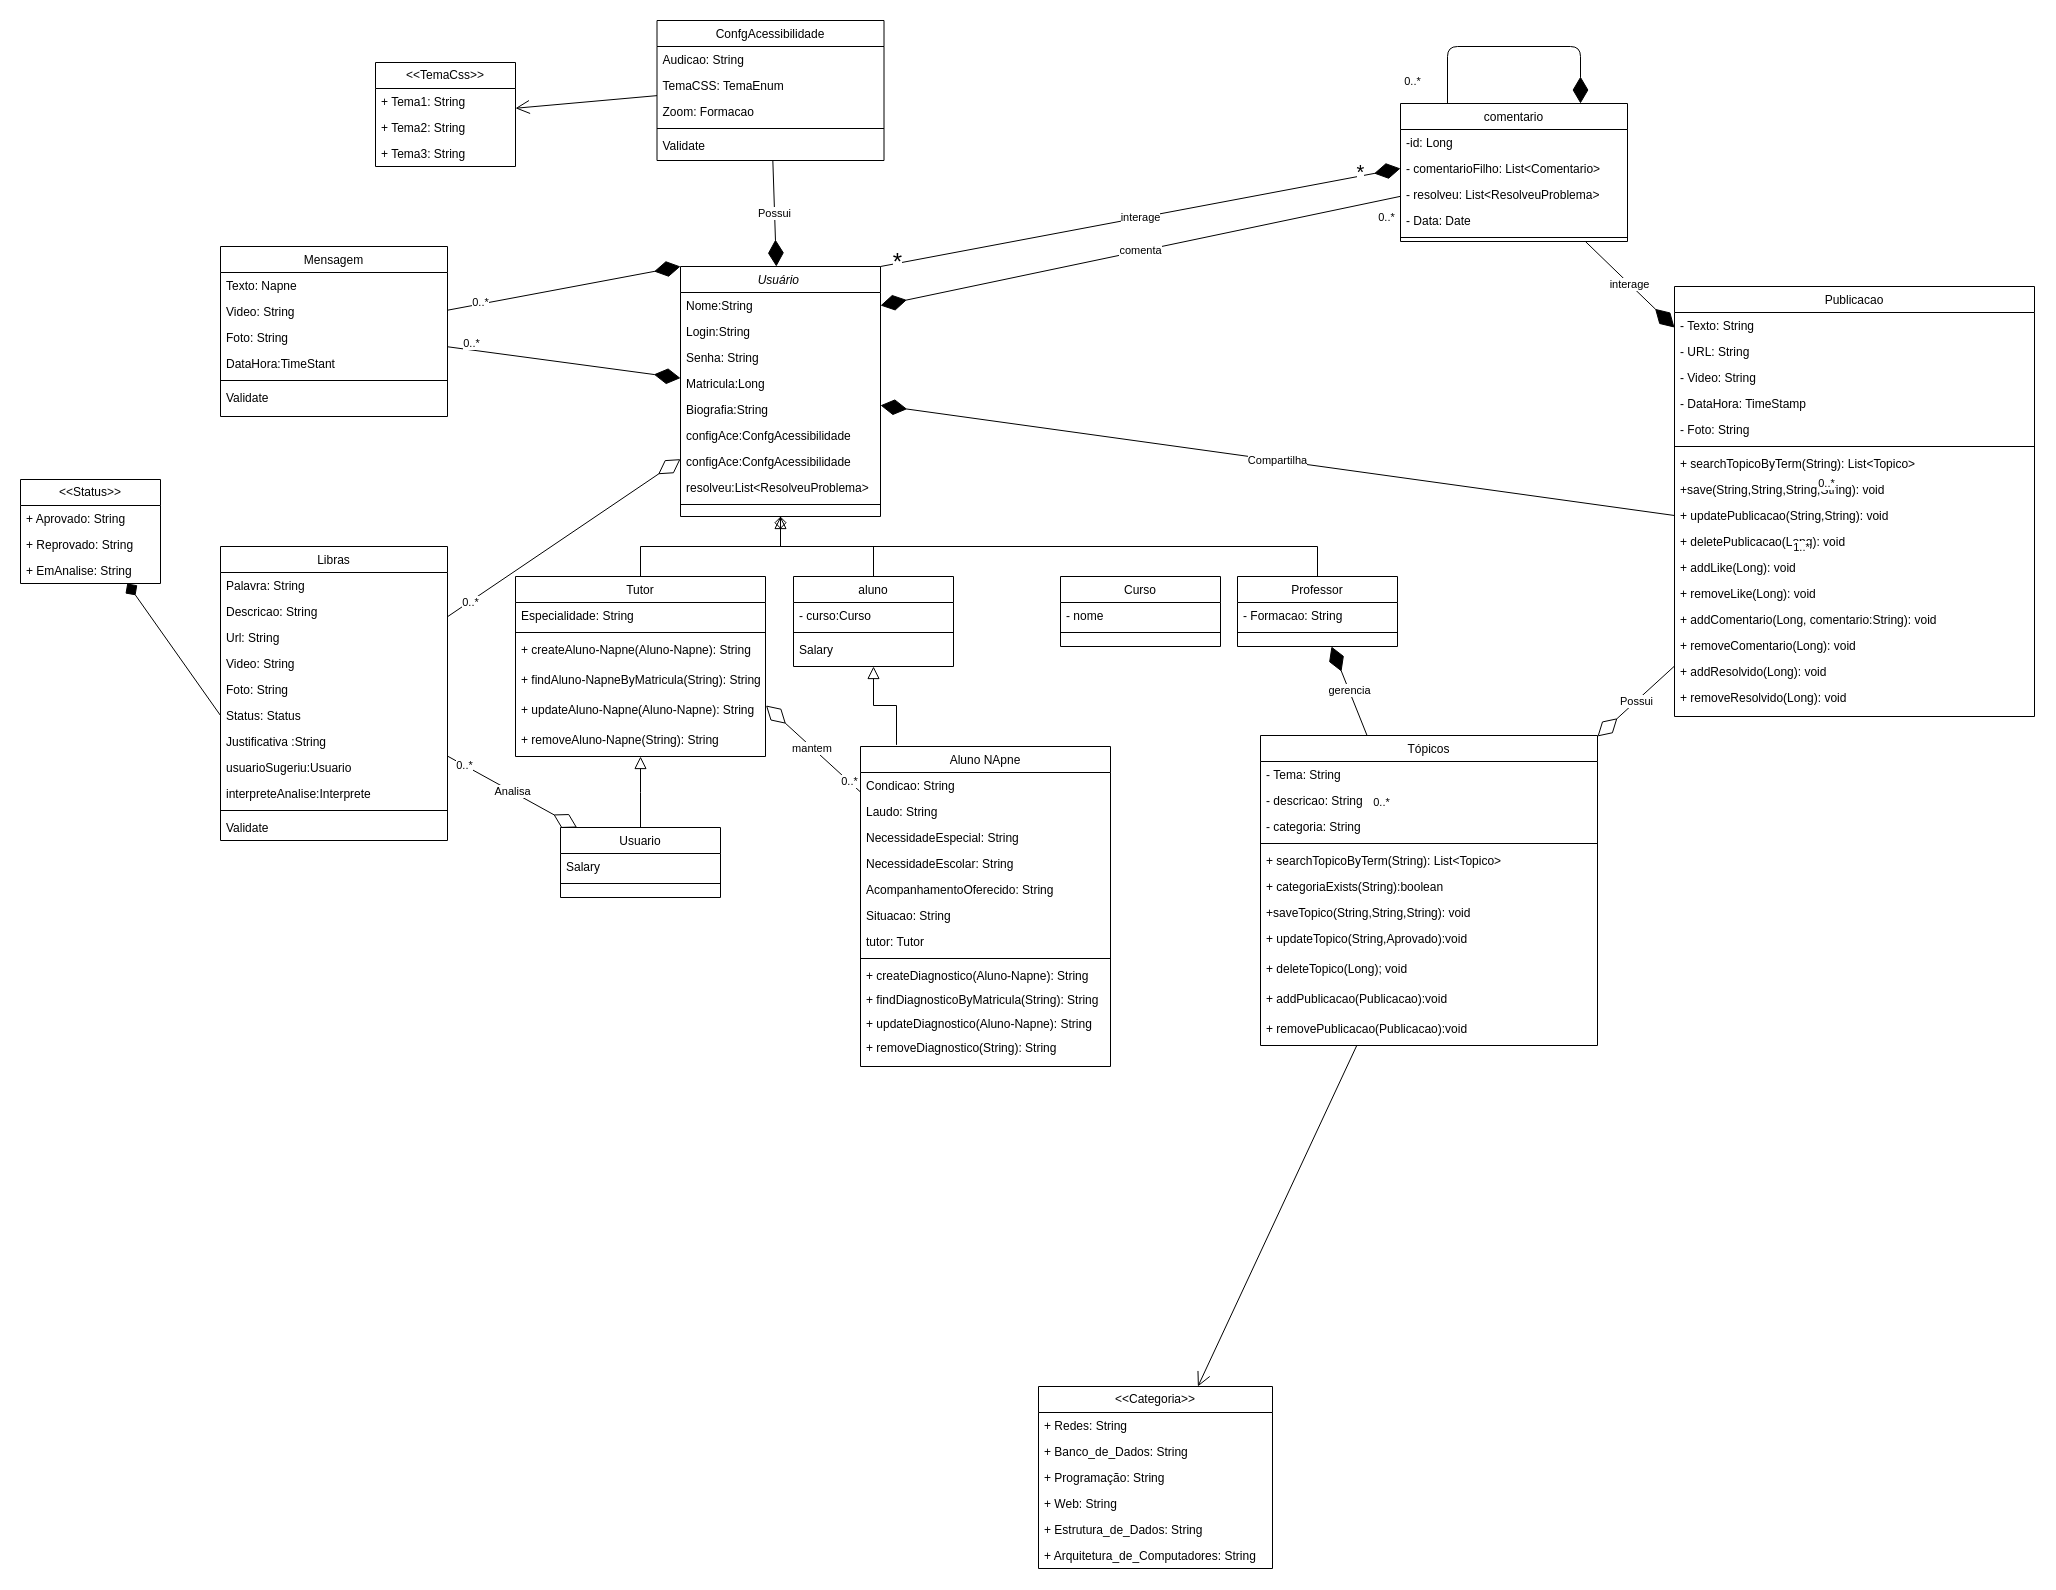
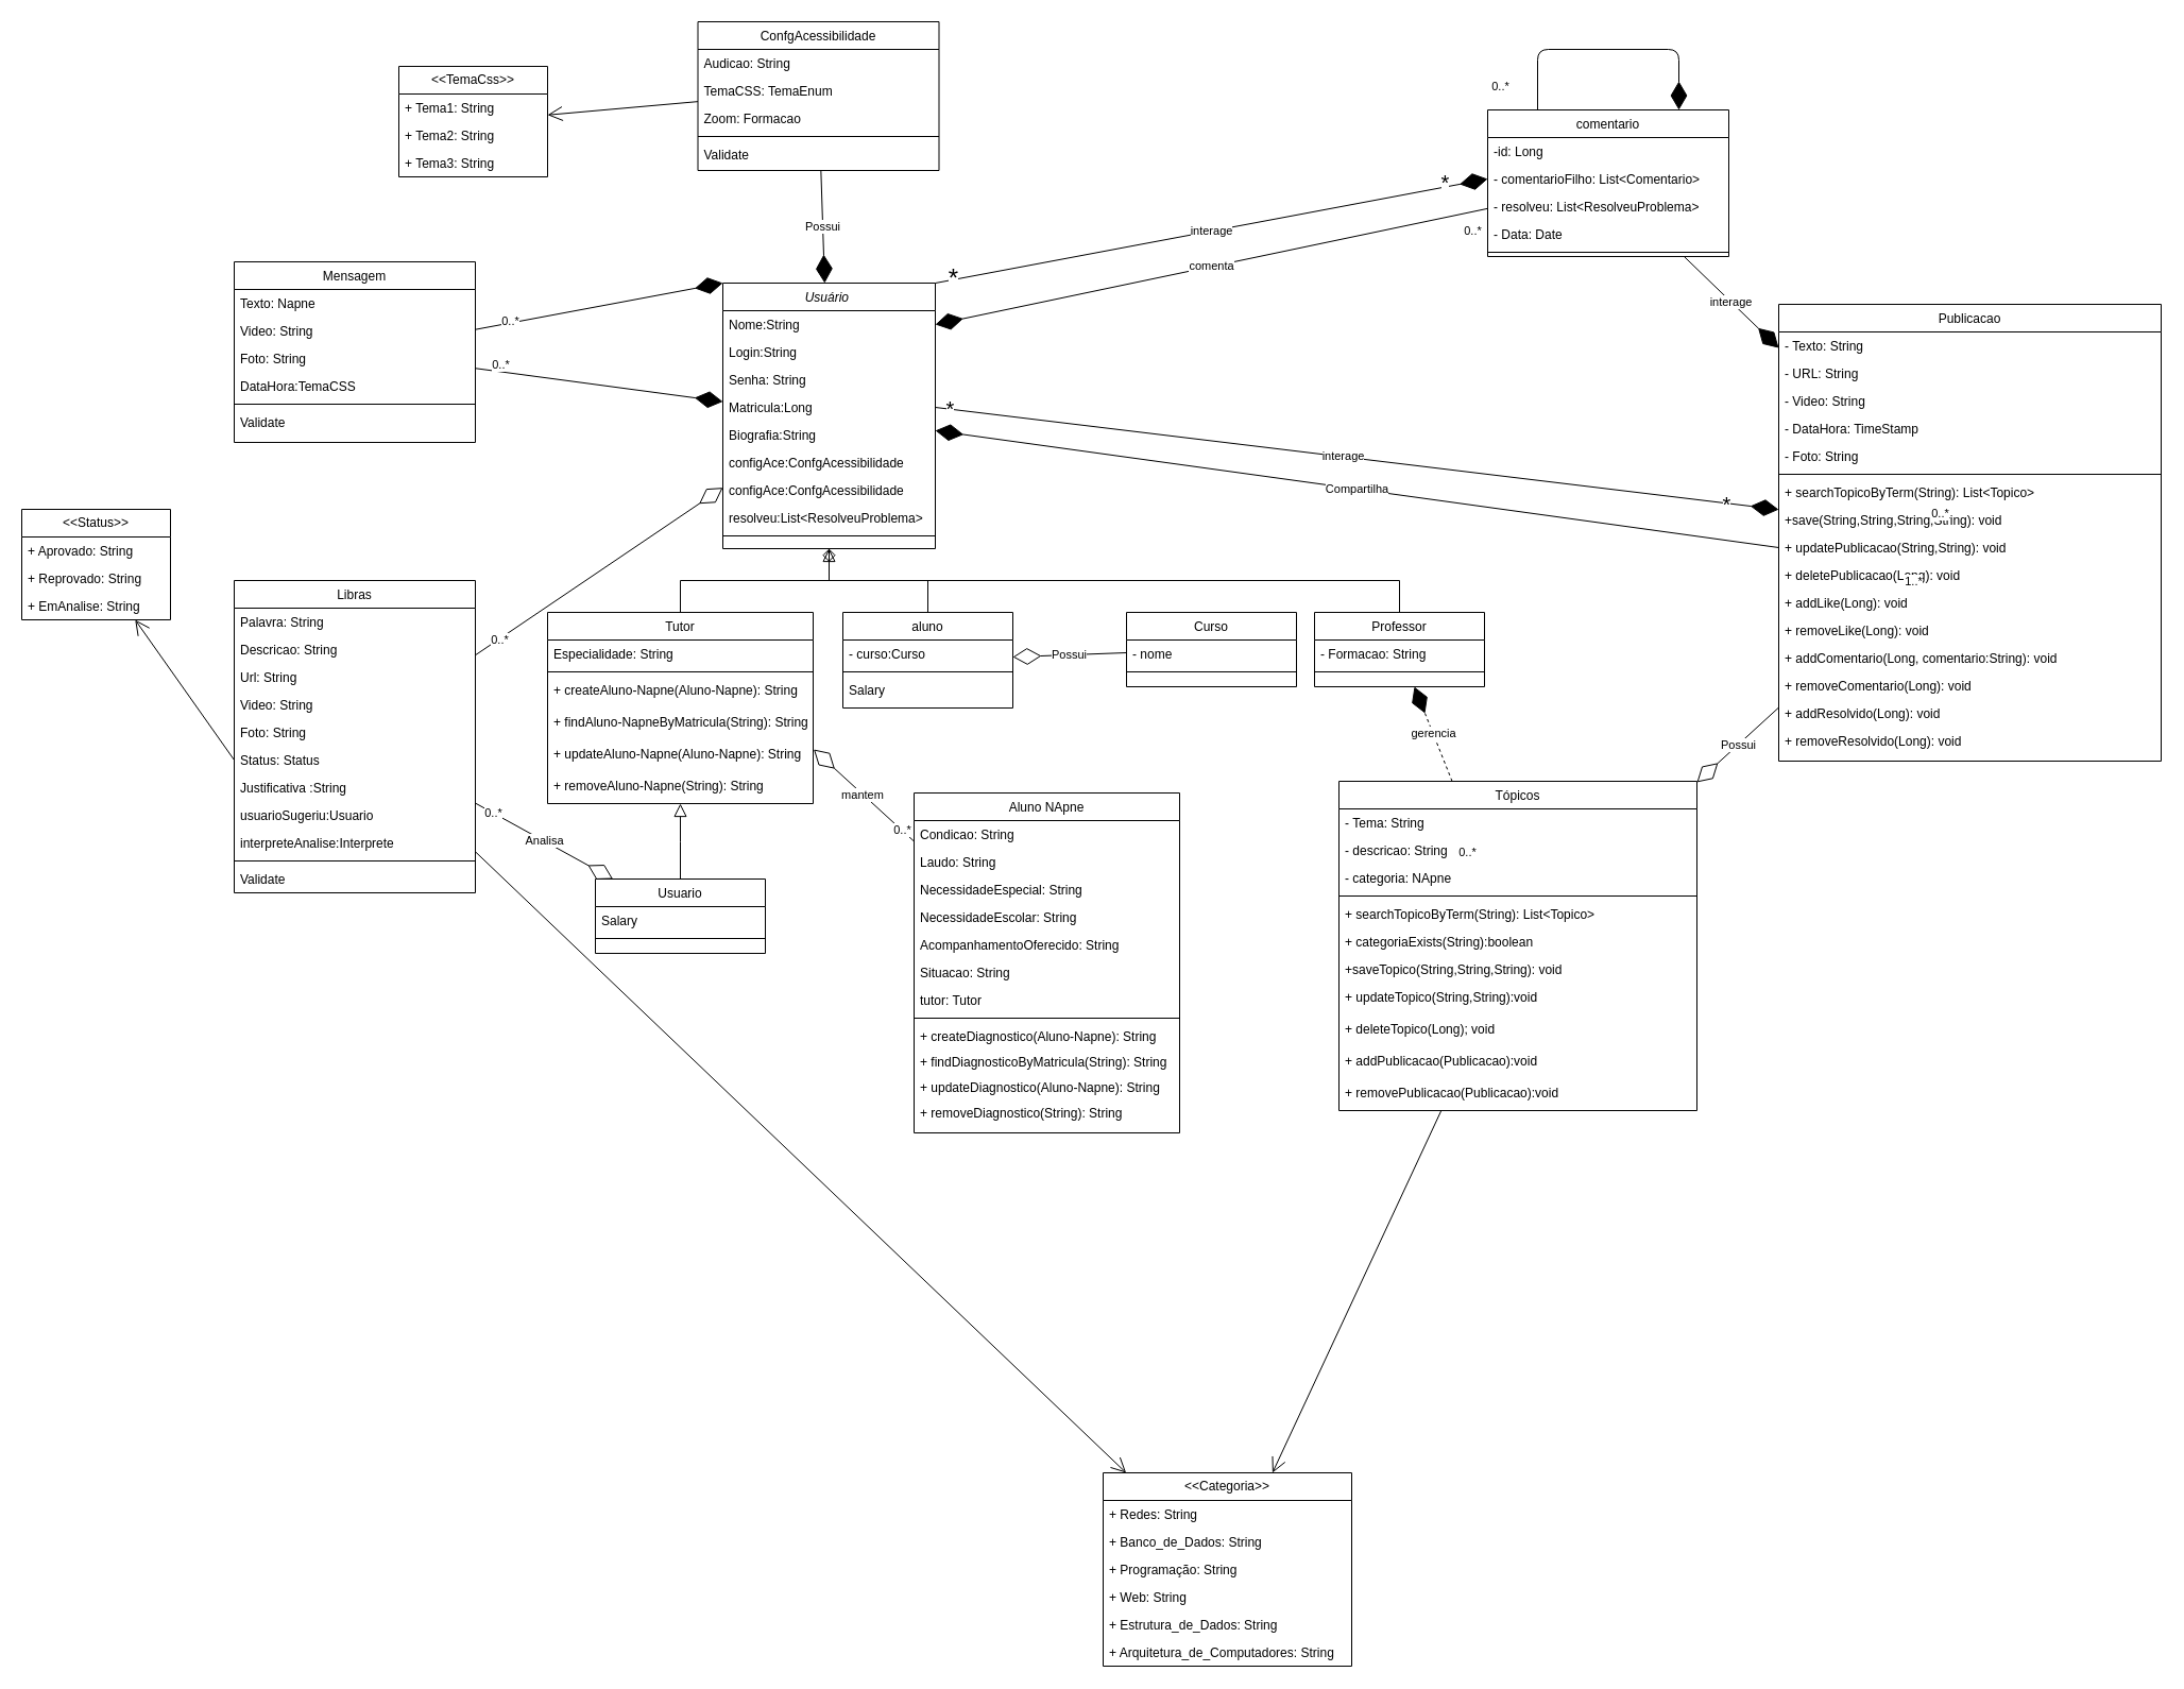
- <mxCell id="46" value="DataHora:TimeStant" style="text;align=left;verticalAlign=top;spacingLeft=4;spacingRight=4;overflow=hidden;rotatable=0;points=[[0,0.5],[1,0.5]];portConstraint=eastwest;" parent="42" vertex="1"><mxGeometry y="104" width="227" height="26" as="geometry" /></mxCell>
+ <mxCell id="46" value="DataHora:TemaCSS" style="text;align=left;verticalAlign=top;spacingLeft=4;spacingRight=4;overflow=hidden;rotatable=0;points=[[0,0.5],[1,0.5]];portConstraint=eastwest;" parent="42" vertex="1"><mxGeometry y="104" width="227" height="26" as="geometry" /></mxCell>
+ <mxCell id="92" value="" style="endArrow=diamondThin;endFill=1;endSize=24;html=1;rounded=0;exitX=1;exitY=0.5;exitDx=0;exitDy=0;" parent="1" source="6" target="59" edge="1"><mxGeometry width="160" relative="1" as="geometry"><mxPoint x="1547" y="404.629" as="sourcePoint" /><mxPoint x="1840" as="targetPoint" y="216" /></mxGeometry></mxCell>
+ <mxCell id="93" value="*" style="edgeLabel;html=1;align=center;verticalAlign=middle;resizable=0;points=[];fontSize=20;" vertex="1" connectable="0" parent="92"><mxGeometry x="0.876" relative="1" as="geometry"><mxPoint as="offset" /></mxGeometry></mxCell>
+ <mxCell id="94" value="*" style="edgeLabel;html=1;align=center;verticalAlign=middle;resizable=0;points=[];fontSize=20;" vertex="1" connectable="0" parent="92"><mxGeometry x="-0.967" y="1" relative="1" as="geometry"><mxPoint as="offset" /></mxGeometry></mxCell>
+ <mxCell id="95" value="interage" style="edgeLabel;html=1;align=center;verticalAlign=middle;resizable=0;points=[];" vertex="1" connectable="0" parent="92"><mxGeometry x="-0.036" y="1" relative="1" as="geometry"><mxPoint as="offset" /></mxGeometry></mxCell>
- <mxCell id="99" value="" style="endArrow=diamond;endFill=1;endSize=12;html=1;rounded=0;exitX=0;exitY=0.5;exitDx=0;exitDy=0;" parent="1" source="36" target="88" edge="1"><mxGeometry width="160" relative="1" as="geometry"><mxPoint x="167" y="222" as="sourcePoint" /><mxPoint x="677" y="402" as="targetPoint" /></mxGeometry></mxCell>
+ <mxCell id="99" value="" style="endArrow=open;endFill=1;endSize=12;html=1;rounded=0;exitX=0;exitY=0.5;exitDx=0;exitDy=0;" parent="1" source="36" target="88" edge="1"><mxGeometry width="160" relative="1" as="geometry"><mxPoint x="167" y="222" as="sourcePoint" /><mxPoint x="677" y="402" as="targetPoint" /></mxGeometry></mxCell>
+ <mxCell id="96" value="Possui" style="endArrow=diamondThin;endFill=0;endSize=24;html=1;rounded=0;" parent="1" source="17" target="20" edge="1"><mxGeometry width="160" relative="1" as="geometry"><mxPoint x="1120" y="586" as="sourcePoint" /><mxPoint x="1250" y="536" as="targetPoint" /></mxGeometry></mxCell>
- <mxCell id="29" value="" style="endArrow=block;endSize=10;endFill=0;shadow=0;strokeWidth=1;rounded=0;curved=0;edgeStyle=elbowEdgeStyle;elbow=vertical;exitX=0.144;exitY=-0.005;exitDx=0;exitDy=0;exitPerimeter=0;" parent="1" source="113" target="20" edge="1"><mxGeometry width="160" relative="1" as="geometry"><mxPoint x="873" y="726" as="sourcePoint" /><mxPoint x="1040" y="706" as="targetPoint" /></mxGeometry></mxCell>
- <mxCell id="109" value="gerencia" style="endArrow=diamondThin;endFill=1;endSize=24;html=1;rounded=0;" parent="1" source="76" target="13" edge="1"><mxGeometry width="160" relative="1" as="geometry"><mxPoint x="1240" y="786" as="sourcePoint" /><mxPoint x="1240" y="726" as="targetPoint" /></mxGeometry></mxCell>
+ <mxCell id="109" value="gerencia" style="endArrow=diamondThin;endFill=1;endSize=24;html=1;rounded=0;dashed=1;" parent="1" source="76" target="13" edge="1"><mxGeometry width="160" relative="1" as="geometry"><mxPoint x="1240" y="786" as="sourcePoint" /><mxPoint x="1240" y="726" as="targetPoint" /></mxGeometry></mxCell>
- <mxCell id="79" value="- categoria: String" style="text;align=left;verticalAlign=top;spacingLeft=4;spacingRight=4;overflow=hidden;rotatable=0;points=[[0,0.5],[1,0.5]];portConstraint=eastwest;" parent="76" vertex="1"><mxGeometry y="78" width="337" height="26" as="geometry" /></mxCell>
+ <mxCell id="79" value="- categoria: NApne" style="text;align=left;verticalAlign=top;spacingLeft=4;spacingRight=4;overflow=hidden;rotatable=0;points=[[0,0.5],[1,0.5]];portConstraint=eastwest;" parent="76" vertex="1"><mxGeometry y="78" width="337" height="26" as="geometry" /></mxCell>
- <mxCell id="84" value="+ updateTopico(String,Aprovado):void" style="text;align=left;verticalAlign=top;spacingLeft=4;spacingRight=4;overflow=hidden;rotatable=0;points=[[0,0.5],[1,0.5]];portConstraint=eastwest;" parent="76" vertex="1"><mxGeometry y="190" width="337" height="30" as="geometry" /></mxCell>
+ <mxCell id="84" value="+ updateTopico(String,String):void" style="text;align=left;verticalAlign=top;spacingLeft=4;spacingRight=4;overflow=hidden;rotatable=0;points=[[0,0.5],[1,0.5]];portConstraint=eastwest;" parent="76" vertex="1"><mxGeometry y="190" width="337" height="30" as="geometry" /></mxCell>
+ <mxCell id="154" value="" style="endArrow=open;endFill=1;endSize=12;html=1;rounded=0;" edge="1" parent="1" source="30" target="147"><mxGeometry width="160" relative="1" as="geometry"><mxPoint x="299" y="1076" as="sourcePoint" /><mxPoint x="206" y="944" as="targetPoint" /></mxGeometry></mxCell>
